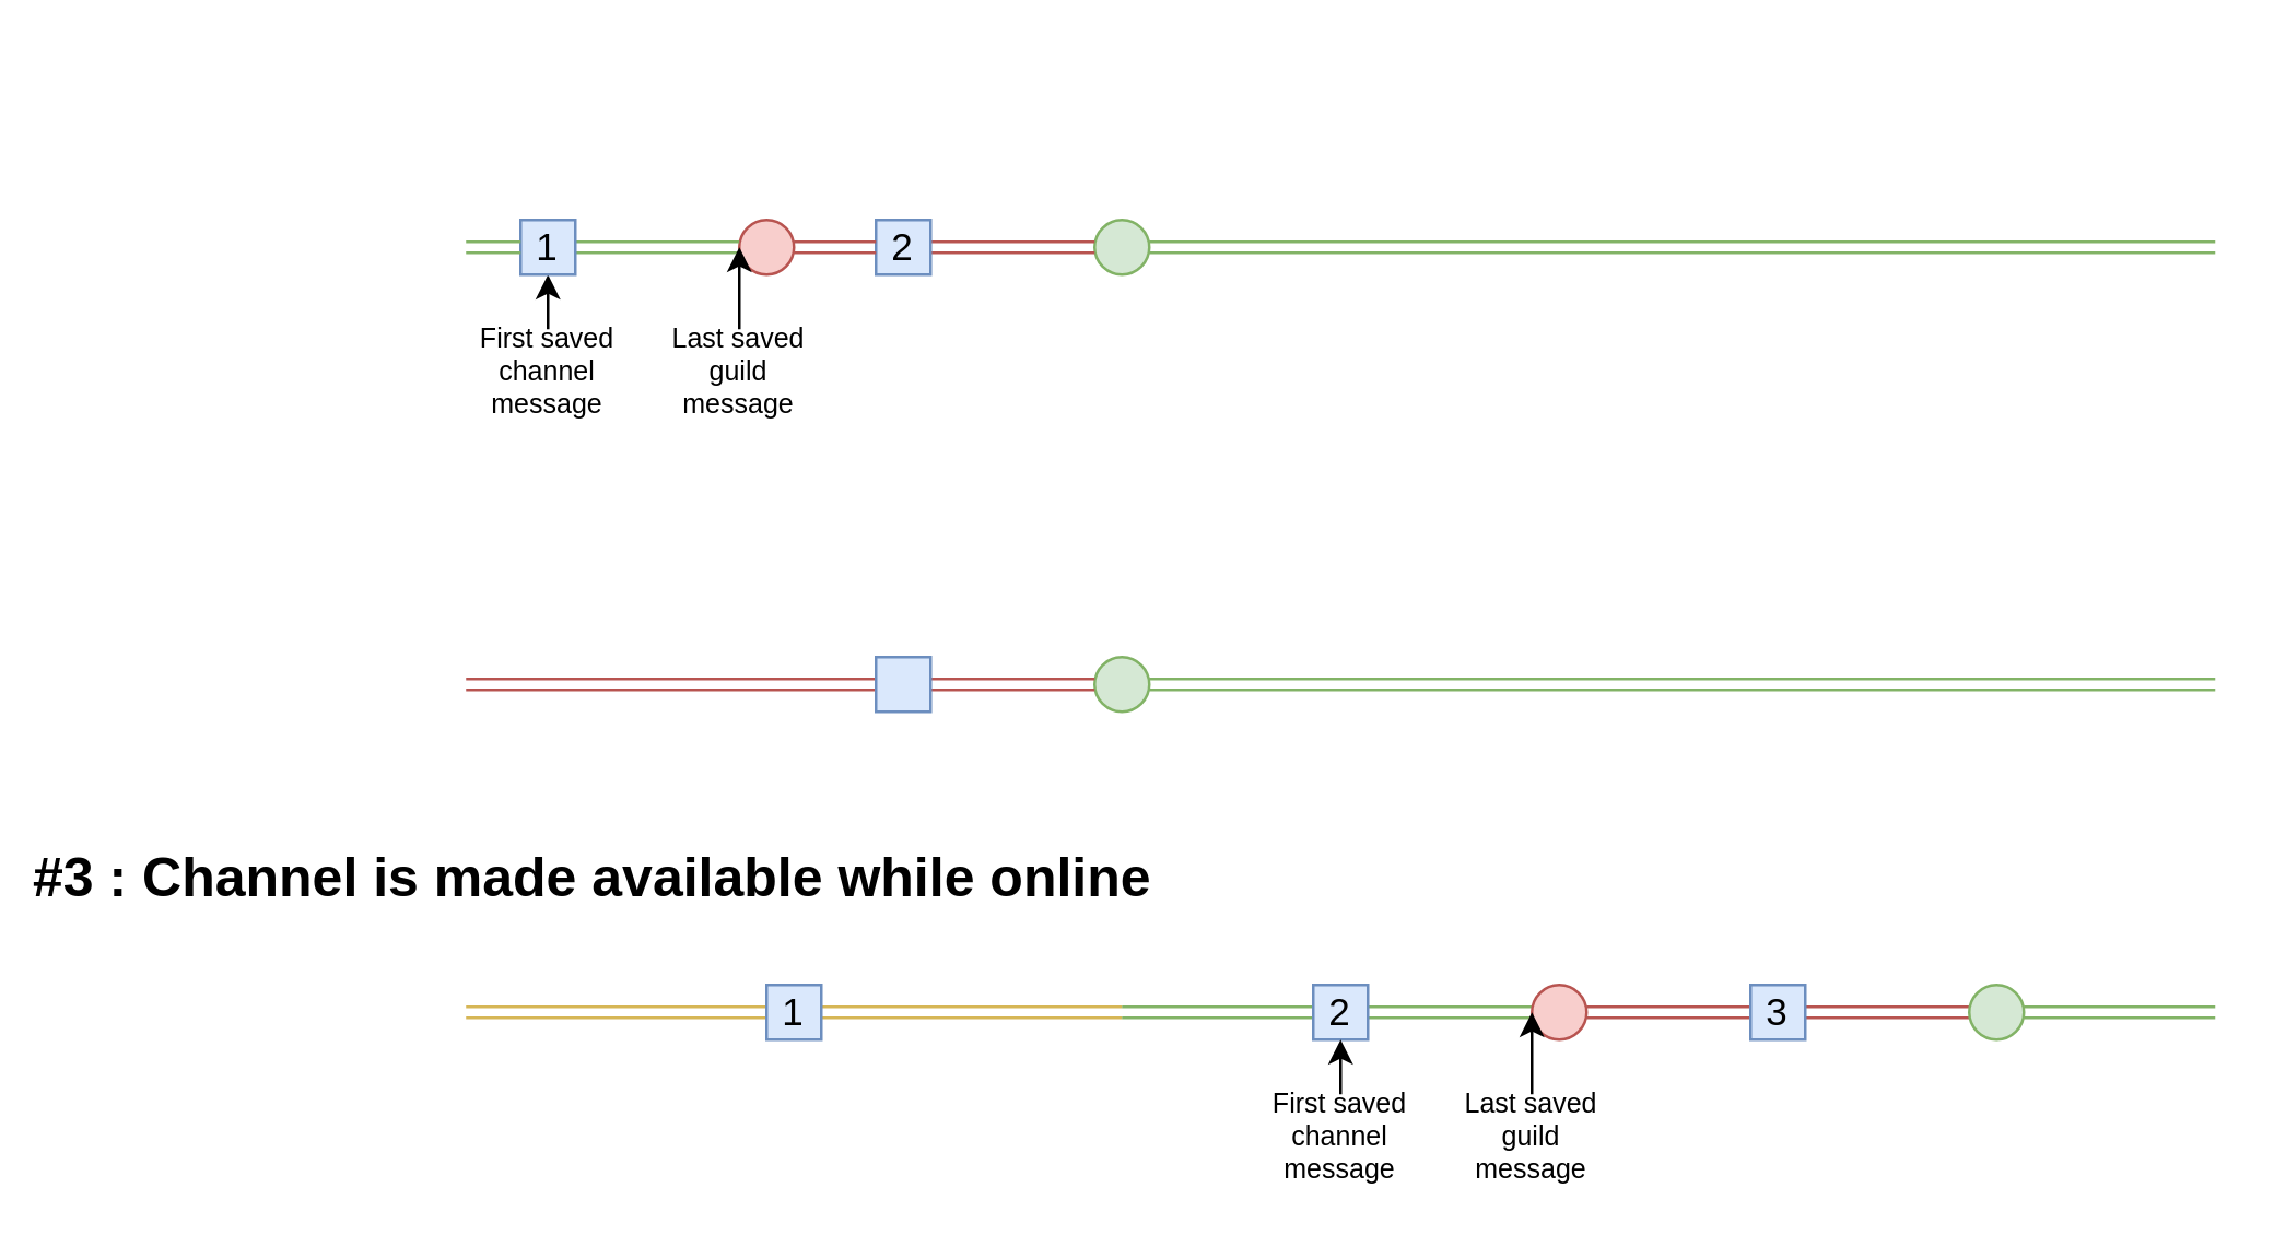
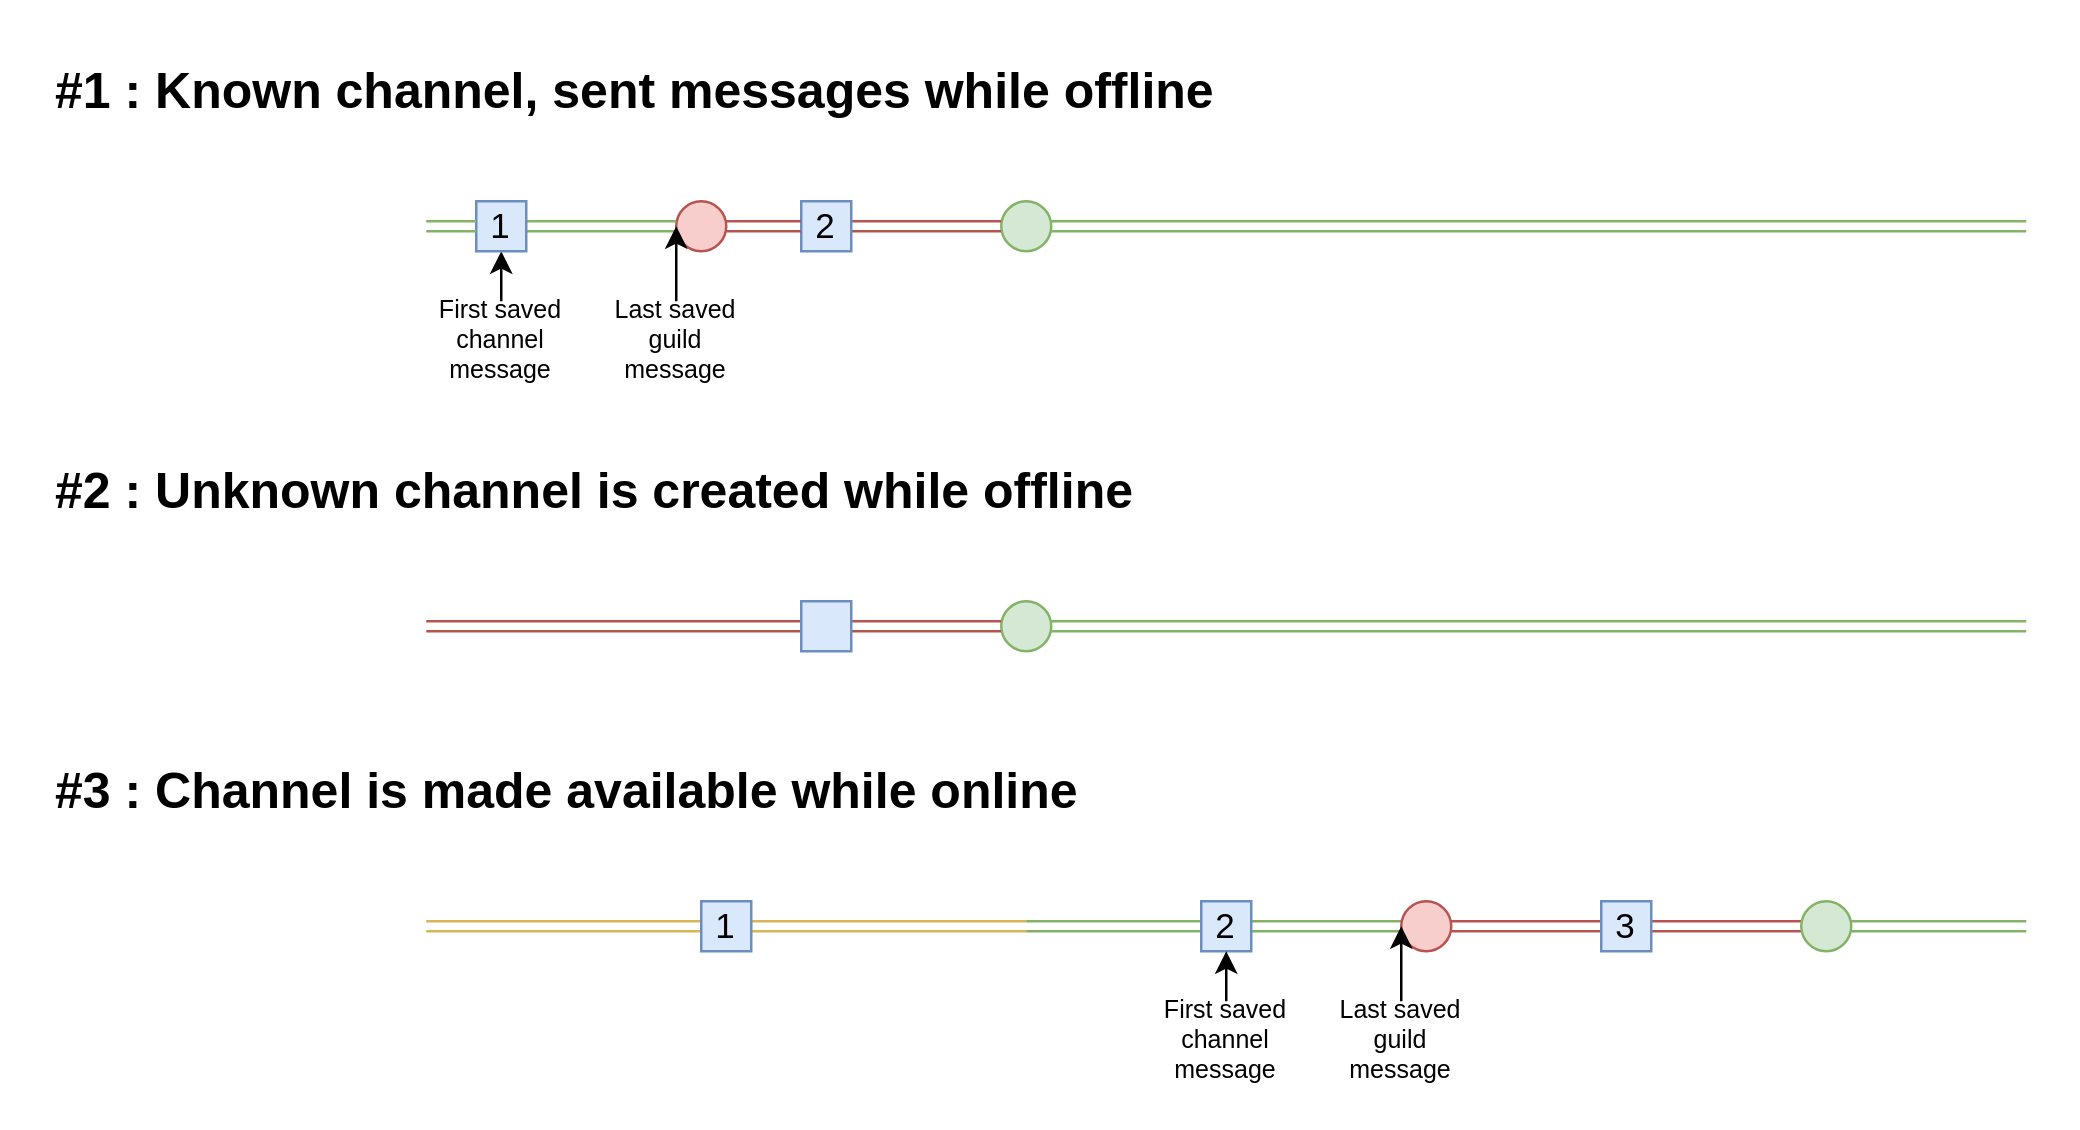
+ <mxCell id="6" value="#1 : Known channel, sent messages while offline" style="text;strokeColor=none;fillColor=none;html=1;fontSize=20;fontStyle=1;verticalAlign=middle;align=left;" parent="1" vertex="1"><mxGeometry x="20" y="20" width="480" height="30" as="geometry" /></mxCell>
+ <mxCell id="7" value="#2 : Unknown channel is created while offline" style="text;strokeColor=none;fillColor=none;html=1;fontSize=20;fontStyle=1;verticalAlign=middle;align=left;" parent="1" vertex="1"><mxGeometry x="20" y="180" width="480" height="30" as="geometry" /></mxCell>
- <mxCell id="22" value="#3 : Channel is made available while online" style="text;strokeColor=none;fillColor=none;html=1;fontSize=20;fontStyle=1;verticalAlign=middle;align=left;" parent="1" vertex="1"><mxGeometry x="10" y="305" width="480" height="30" as="geometry" /></mxCell>
+ <mxCell id="22" value="#3 : Channel is made available while online" style="text;strokeColor=none;fillColor=none;html=1;fontSize=20;fontStyle=1;verticalAlign=middle;align=left;" parent="1" vertex="1"><mxGeometry x="20" y="300" width="480" height="30" as="geometry" /></mxCell>
